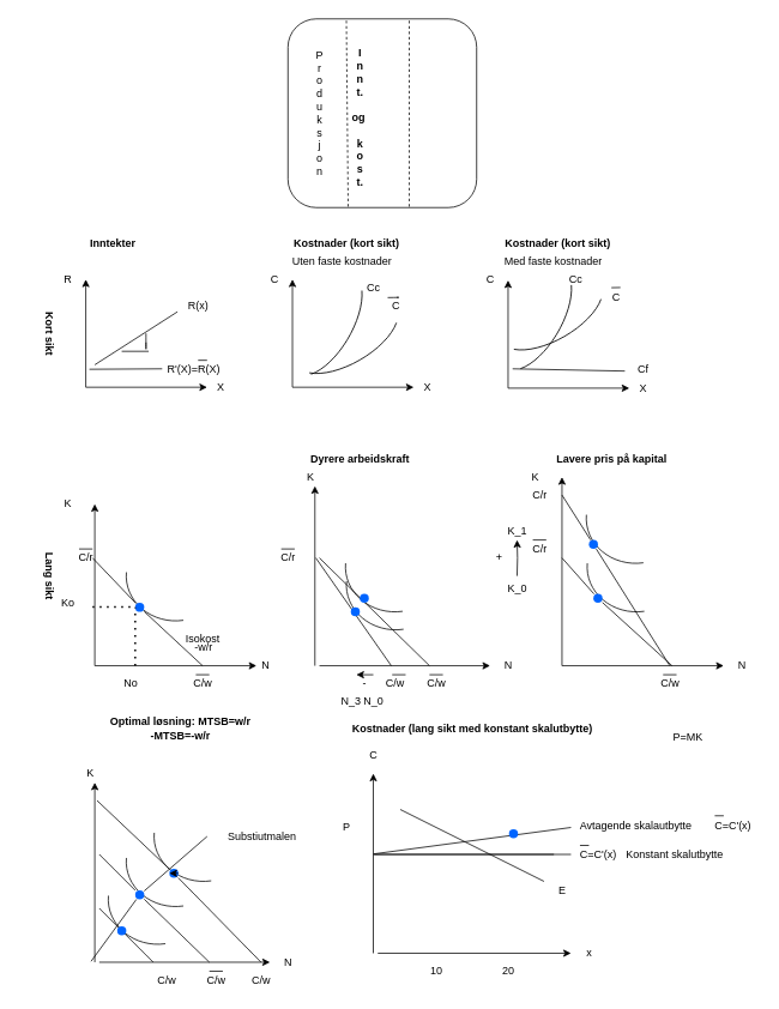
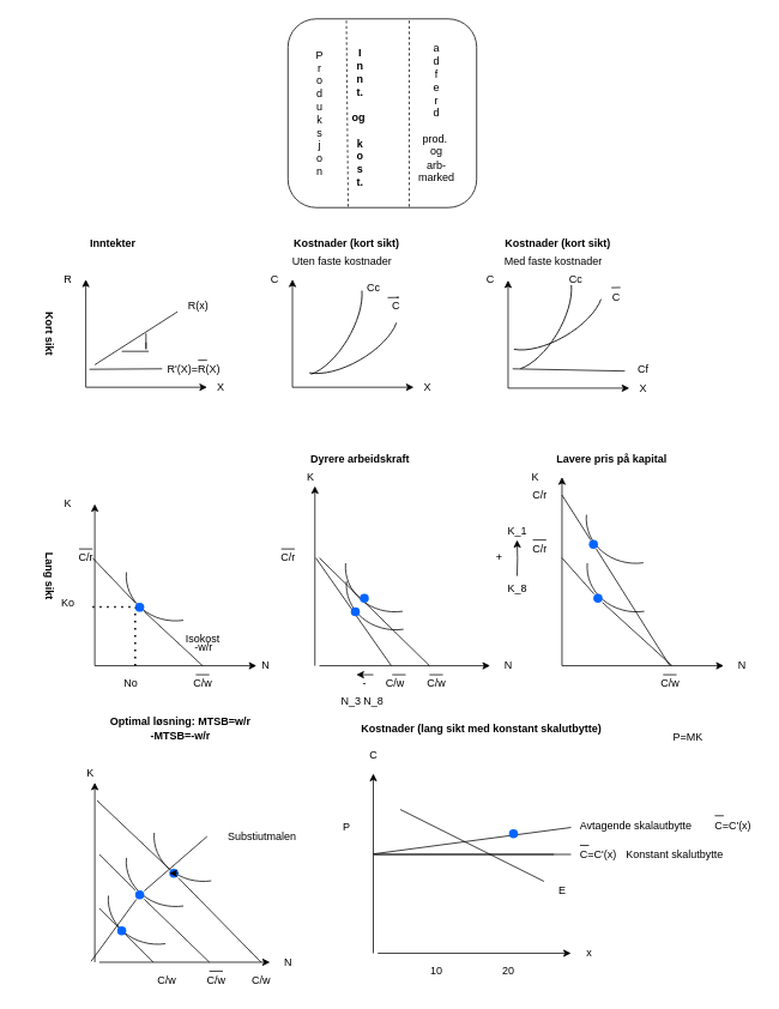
+ <mxCell id="7" value="a&lt;br&gt;d&lt;br&gt;f&lt;br&gt;e&lt;br&gt;r&lt;br&gt;d&lt;br&gt;&lt;br&gt;prod.&amp;nbsp;&lt;br&gt;og&lt;br&gt;arb-&lt;br&gt;marked&lt;br&gt;" style="text;html=1;align=center;verticalAlign=middle;resizable=0;points=[];autosize=1;" parent="1" vertex="1"><mxGeometry x="455" y="45" width="60" height="160" as="geometry" /></mxCell>
- <mxCell id="127" value="K_0" style="text;html=1;align=center;verticalAlign=middle;resizable=0;points=[];autosize=1;" parent="1" vertex="1"><mxGeometry x="555" y="645" width="40" height="20" as="geometry" /></mxCell>
+ <mxCell id="127" value="K_8" style="text;html=1;align=center;verticalAlign=middle;resizable=0;points=[];autosize=1;" parent="1" vertex="1"><mxGeometry x="555" y="645" width="40" height="20" as="geometry" /></mxCell>
- <mxCell id="120" value="N_0" style="text;html=1;align=center;verticalAlign=middle;resizable=0;points=[];autosize=1;" parent="1" vertex="1"><mxGeometry x="395" y="770" width="40" height="20" as="geometry" /></mxCell>
+ <mxCell id="120" value="N_8" style="text;html=1;align=center;verticalAlign=middle;resizable=0;points=[];autosize=1;" parent="1" vertex="1"><mxGeometry x="395" y="770" width="40" height="20" as="geometry" /></mxCell>
- <mxCell id="102" value="&lt;b&gt;Kostnader (lang sikt med konstant skalutbytte)&lt;/b&gt;" style="text;html=1;align=center;verticalAlign=middle;resizable=0;points=[];autosize=1;" parent="1" vertex="1"><mxGeometry x="385" y="800" width="280" height="20" as="geometry" /></mxCell>
+ <mxCell id="102" value="&lt;b&gt;Kostnader (lang sikt med konstant skalutbytte)&lt;/b&gt;" style="text;html=1;align=center;verticalAlign=middle;resizable=0;points=[];autosize=1;" parent="1" vertex="1"><mxGeometry x="395" y="800" width="280" height="20" as="geometry" /></mxCell>
